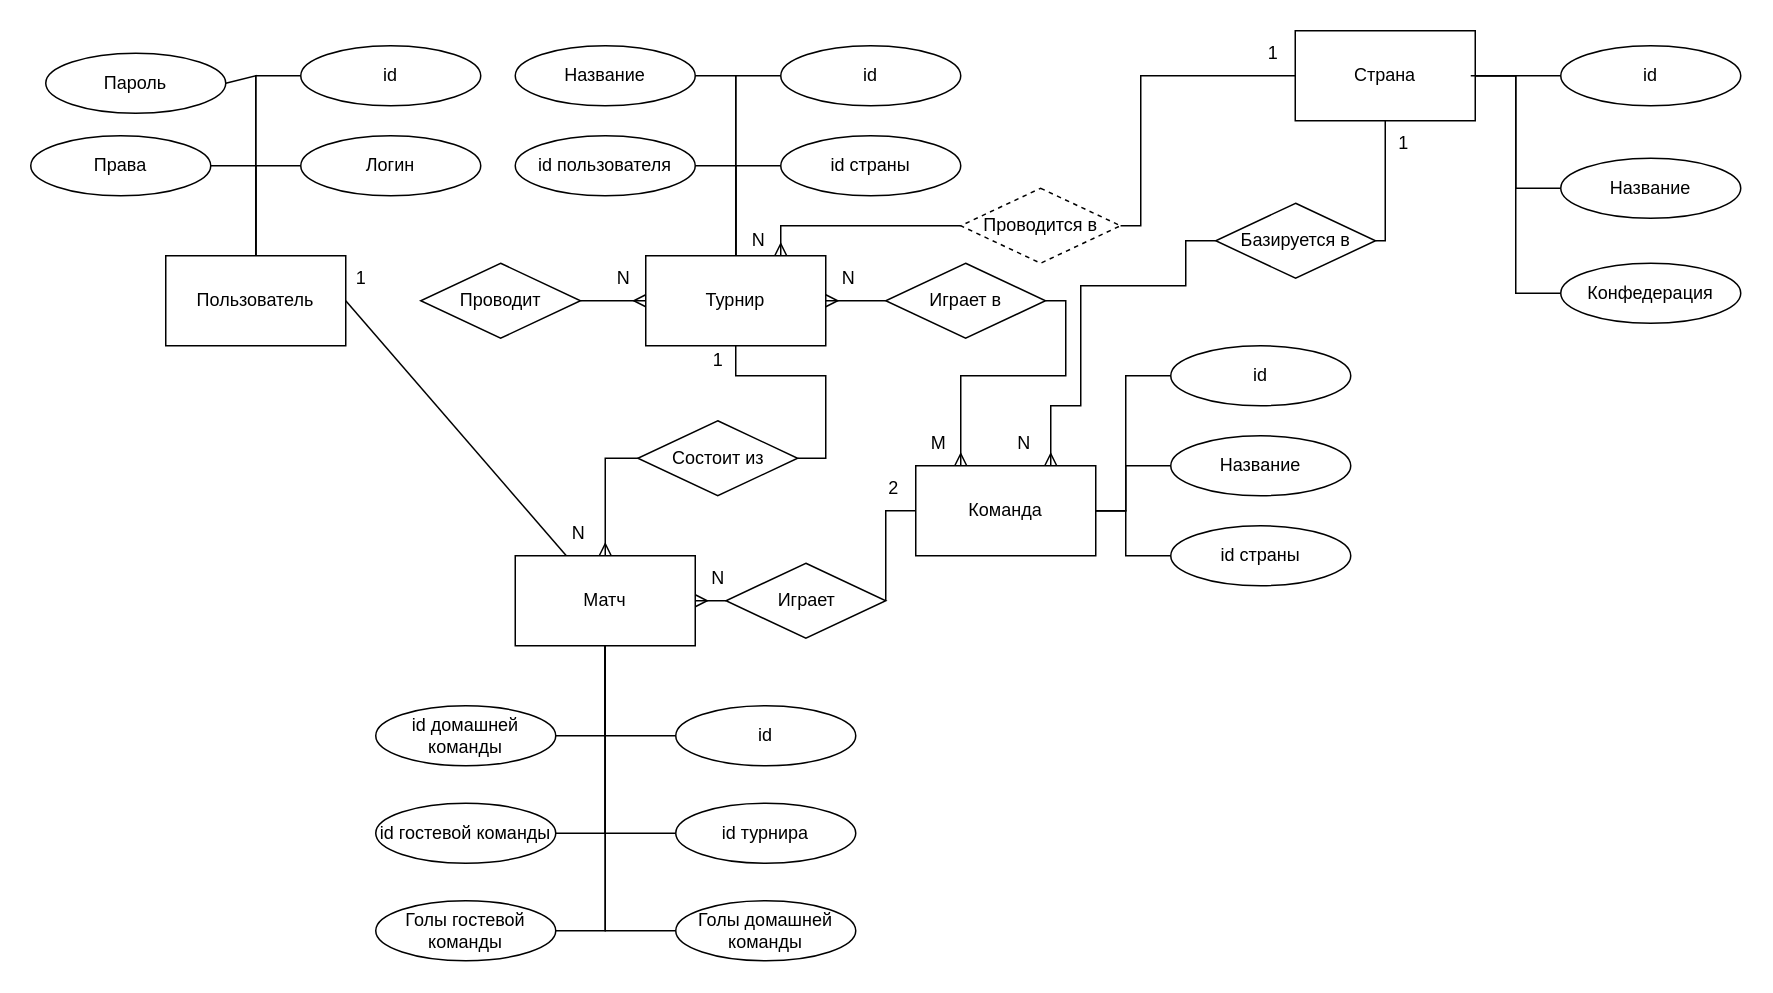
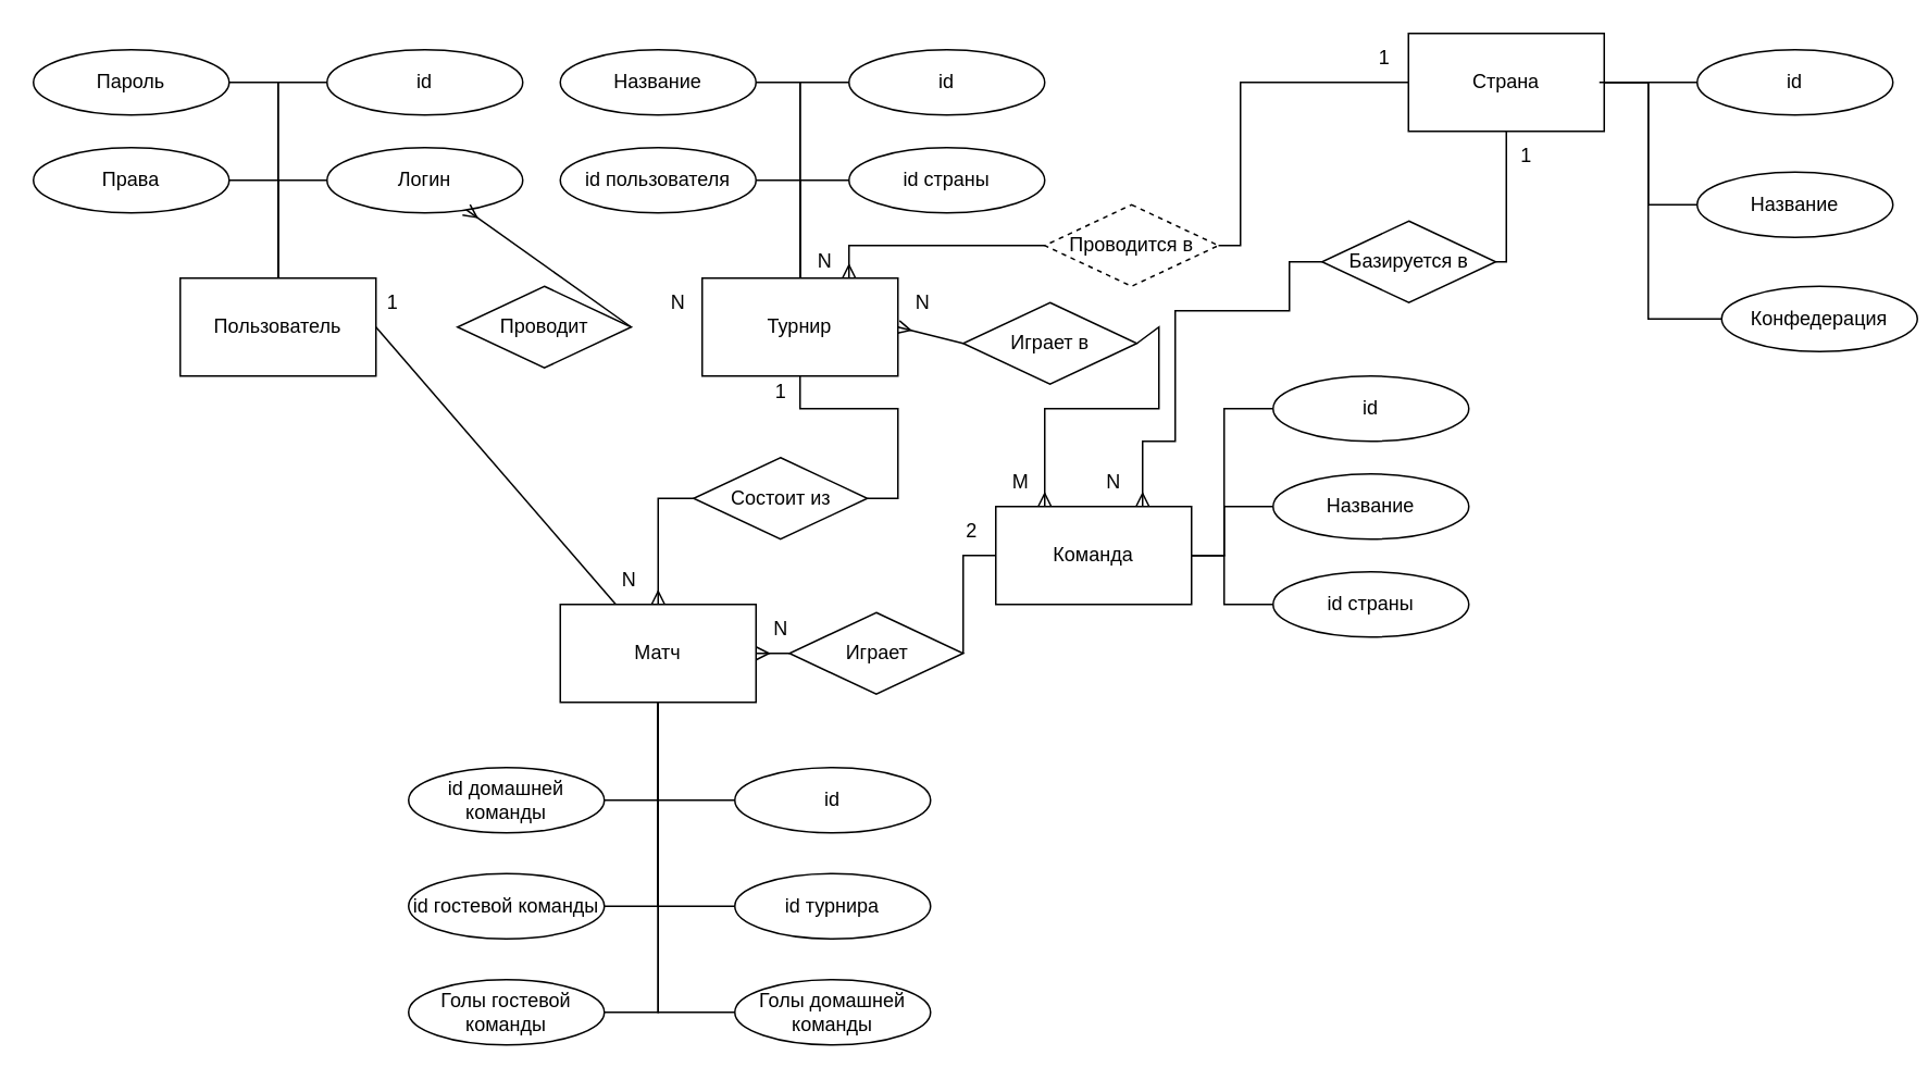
- <mxCell id="10" value="Пароль" style="ellipse;whiteSpace=wrap;html=1;" vertex="1" parent="1"><mxGeometry x="30" y="35" width="120" height="40" as="geometry" /></mxCell>
+ <mxCell id="10" value="Пароль" style="ellipse;whiteSpace=wrap;html=1;" vertex="1" parent="1"><mxGeometry x="20" y="30" width="120" height="40" as="geometry" /></mxCell>
- <mxCell id="76" value="Конфедерация" style="ellipse;whiteSpace=wrap;html=1;" vertex="1" parent="1"><mxGeometry x="1040" y="175" width="120" height="40" as="geometry" /></mxCell>
+ <mxCell id="76" value="Конфедерация" style="ellipse;whiteSpace=wrap;html=1;" vertex="1" parent="1"><mxGeometry x="1055" y="175" width="120" height="40" as="geometry" /></mxCell>
- <mxCell id="17" style="edgeStyle=none;rounded=0;html=1;exitX=1;exitY=0.5;exitDx=0;exitDy=0;entryX=0;entryY=0.5;entryDx=0;entryDy=0;endArrow=ERmany;endFill=0;" edge="1" parent="1" source="18" target="16"><mxGeometry relative="1" as="geometry" /></mxCell>
+ <mxCell id="17" style="edgeStyle=none;rounded=0;html=1;exitX=1;exitY=0.5;exitDx=0;exitDy=0;endArrow=ERmany;endFill=0;" edge="1" parent="1" source="18" target="8"><mxGeometry relative="1" as="geometry" /></mxCell>
- <mxCell id="30" value="Играет в" style="rhombus;whiteSpace=wrap;html=1;" vertex="1" parent="1"><mxGeometry x="590" y="175" width="106.5" height="50" as="geometry" /></mxCell>
+ <mxCell id="30" value="Играет в" style="rhombus;whiteSpace=wrap;html=1;" vertex="1" parent="1"><mxGeometry x="590" y="185" width="106.5" height="50" as="geometry" /></mxCell>
